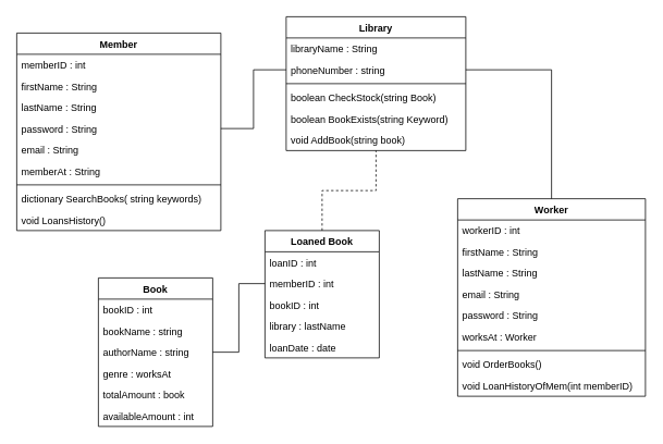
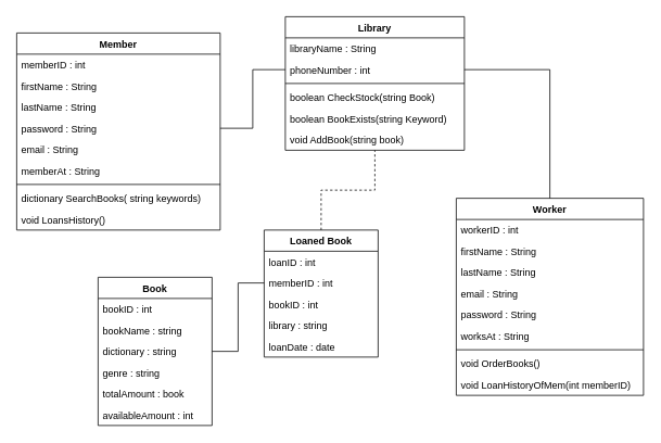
- <mxCell id="14" value="phoneNumber : string" style="text;strokeColor=none;fillColor=none;align=left;verticalAlign=top;spacingLeft=4;spacingRight=4;overflow=hidden;rotatable=0;points=[[0,0.5],[1,0.5]];portConstraint=eastwest;" parent="12" vertex="1"><mxGeometry y="52" width="220" height="26" as="geometry" /></mxCell>
+ <mxCell id="14" value="phoneNumber : int" style="text;strokeColor=none;fillColor=none;align=left;verticalAlign=top;spacingLeft=4;spacingRight=4;overflow=hidden;rotatable=0;points=[[0,0.5],[1,0.5]];portConstraint=eastwest;" parent="12" vertex="1"><mxGeometry y="52" width="220" height="26" as="geometry" /></mxCell>
- <mxCell id="42" value="library : lastName" style="text;strokeColor=none;fillColor=none;align=left;verticalAlign=top;spacingLeft=4;spacingRight=4;overflow=hidden;rotatable=0;points=[[0,0.5],[1,0.5]];portConstraint=eastwest;" vertex="1" parent="38"><mxGeometry y="104" width="140" height="26" as="geometry" /></mxCell>
+ <mxCell id="42" value="library : string" style="text;strokeColor=none;fillColor=none;align=left;verticalAlign=top;spacingLeft=4;spacingRight=4;overflow=hidden;rotatable=0;points=[[0,0.5],[1,0.5]];portConstraint=eastwest;" vertex="1" parent="38"><mxGeometry y="104" width="140" height="26" as="geometry" /></mxCell>
- <mxCell id="25" value="worksAt : Worker" style="text;strokeColor=none;fillColor=none;align=left;verticalAlign=top;spacingLeft=4;spacingRight=4;overflow=hidden;rotatable=0;points=[[0,0.5],[1,0.5]];portConstraint=eastwest;" vertex="1" parent="19"><mxGeometry y="156" width="230" height="26" as="geometry" /></mxCell>
+ <mxCell id="25" value="worksAt : String" style="text;strokeColor=none;fillColor=none;align=left;verticalAlign=top;spacingLeft=4;spacingRight=4;overflow=hidden;rotatable=0;points=[[0,0.5],[1,0.5]];portConstraint=eastwest;" vertex="1" parent="19"><mxGeometry y="156" width="230" height="26" as="geometry" /></mxCell>
- <mxCell id="33" value="authorName : string" style="text;strokeColor=none;fillColor=none;align=left;verticalAlign=top;spacingLeft=4;spacingRight=4;overflow=hidden;rotatable=0;points=[[0,0.5],[1,0.5]];portConstraint=eastwest;" vertex="1" parent="30"><mxGeometry y="78" width="140" height="26" as="geometry" /></mxCell>
+ <mxCell id="33" value="dictionary : string" style="text;strokeColor=none;fillColor=none;align=left;verticalAlign=top;spacingLeft=4;spacingRight=4;overflow=hidden;rotatable=0;points=[[0,0.5],[1,0.5]];portConstraint=eastwest;" vertex="1" parent="30"><mxGeometry y="78" width="140" height="26" as="geometry" /></mxCell>
- <mxCell id="34" value="genre : worksAt" style="text;strokeColor=none;fillColor=none;align=left;verticalAlign=top;spacingLeft=4;spacingRight=4;overflow=hidden;rotatable=0;points=[[0,0.5],[1,0.5]];portConstraint=eastwest;" vertex="1" parent="30"><mxGeometry y="104" width="140" height="26" as="geometry" /></mxCell>
+ <mxCell id="34" value="genre : string" style="text;strokeColor=none;fillColor=none;align=left;verticalAlign=top;spacingLeft=4;spacingRight=4;overflow=hidden;rotatable=0;points=[[0,0.5],[1,0.5]];portConstraint=eastwest;" vertex="1" parent="30"><mxGeometry y="104" width="140" height="26" as="geometry" /></mxCell>
